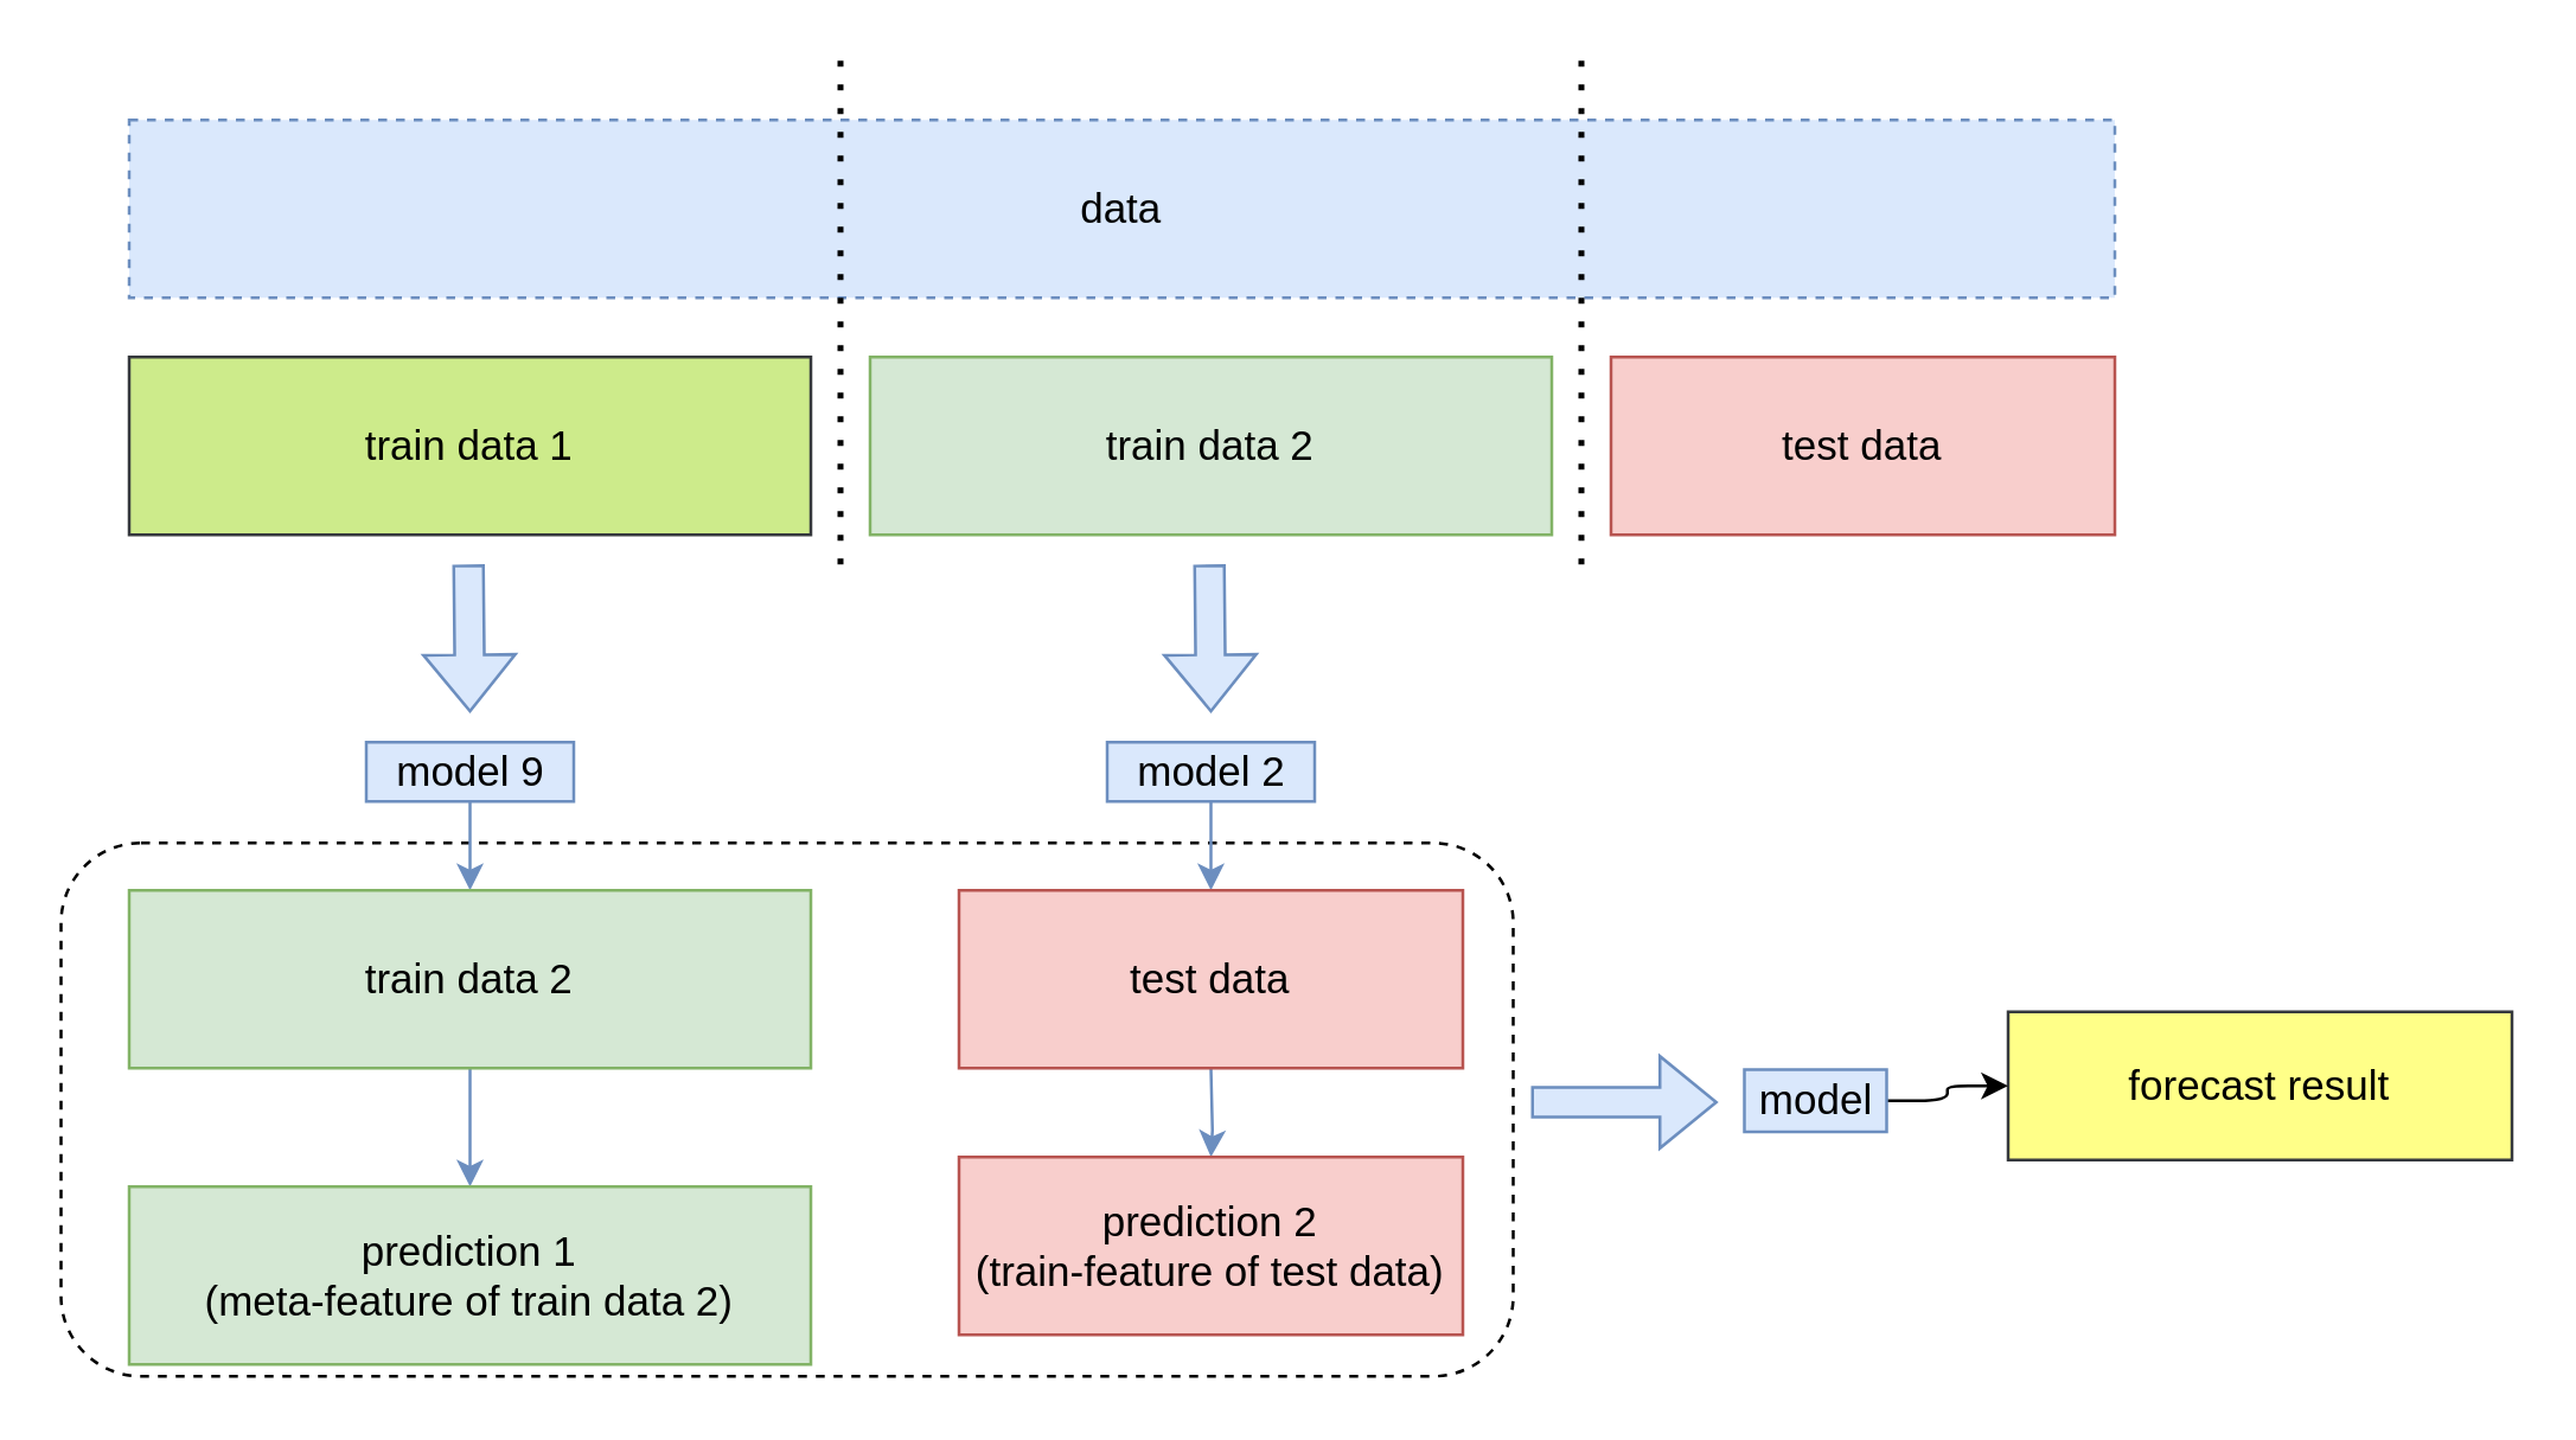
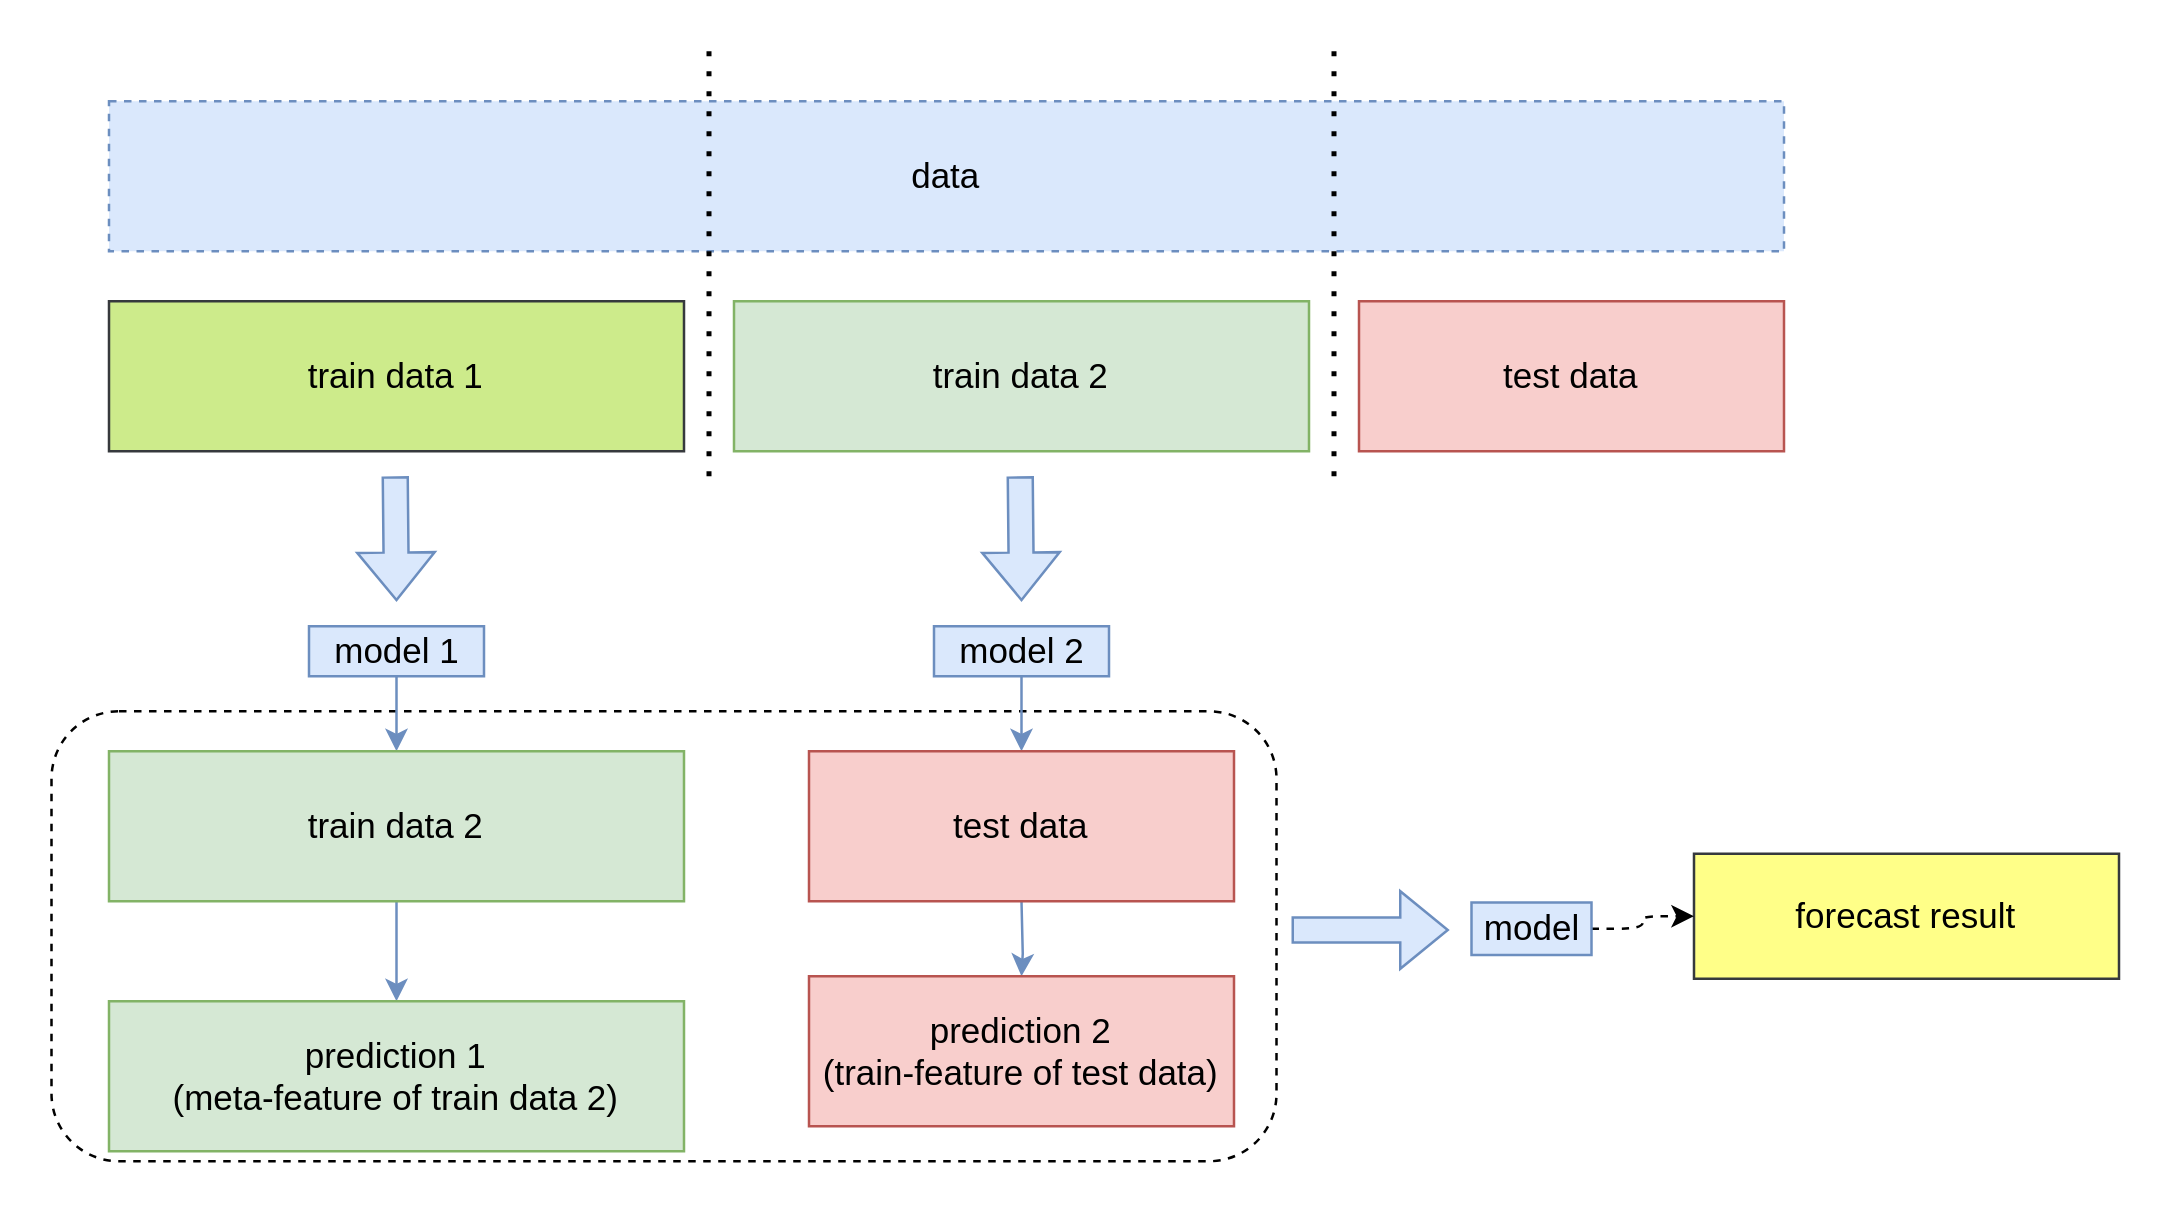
- <mxCell id="9" value="model 9" style="text;html=1;align=center;verticalAlign=middle;resizable=0;points=[];autosize=1;strokeColor=#6c8ebf;fillColor=#dae8fc;fontSize=14;shadow=0;sketch=0;snapToPoint=0;fixDash=0;rounded=0;" vertex="1" parent="1"><mxGeometry x="123" y="250" width="70" height="20" as="geometry" /></mxCell>
+ <mxCell id="9" value="model 1" style="text;html=1;align=center;verticalAlign=middle;resizable=0;points=[];autosize=1;strokeColor=#6c8ebf;fillColor=#dae8fc;fontSize=14;shadow=0;sketch=0;snapToPoint=0;fixDash=0;rounded=0;" vertex="1" parent="1"><mxGeometry x="123" y="250" width="70" height="20" as="geometry" /></mxCell>
- <mxCell id="23" value="" style="edgeStyle=orthogonalEdgeStyle;sketch=0;orthogonalLoop=1;jettySize=auto;html=1;shadow=0;fontSize=14;" edge="1" parent="1" source="24" target="21"><mxGeometry relative="1" as="geometry" /></mxCell>
+ <mxCell id="23" value="" style="edgeStyle=orthogonalEdgeStyle;sketch=0;orthogonalLoop=1;jettySize=auto;html=1;shadow=0;fontSize=14;dashed=1;" edge="1" parent="1" source="24" target="21"><mxGeometry relative="1" as="geometry" /></mxCell>
